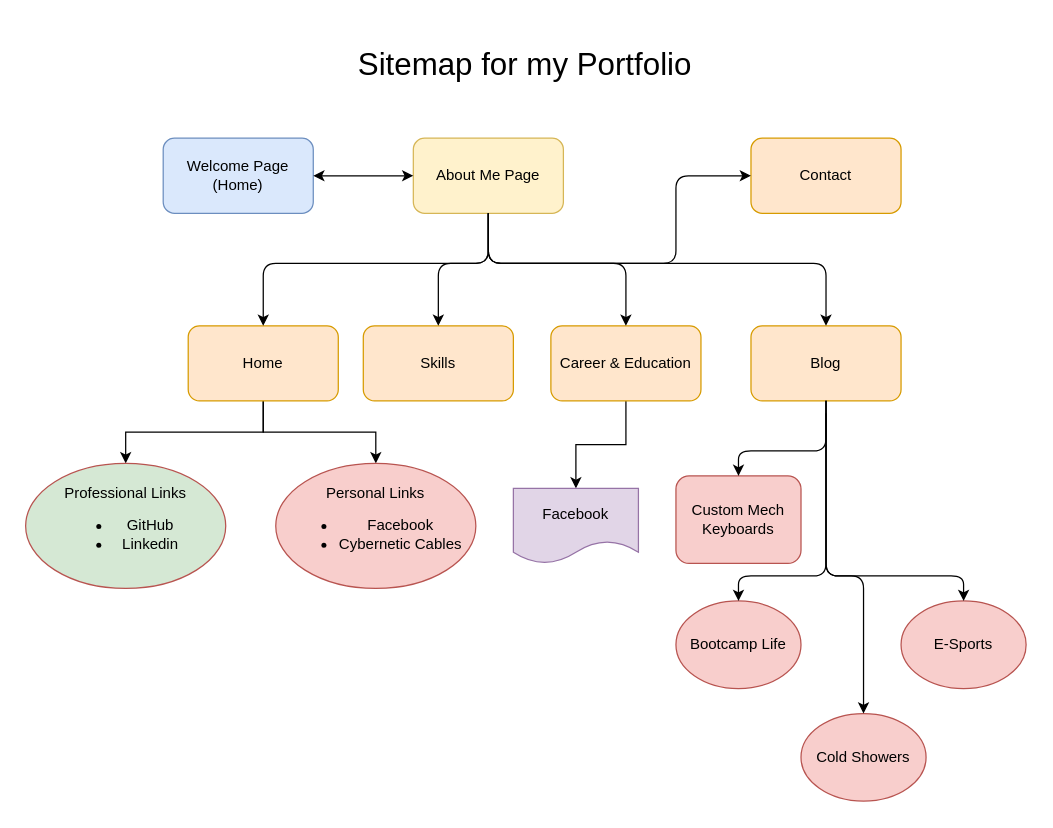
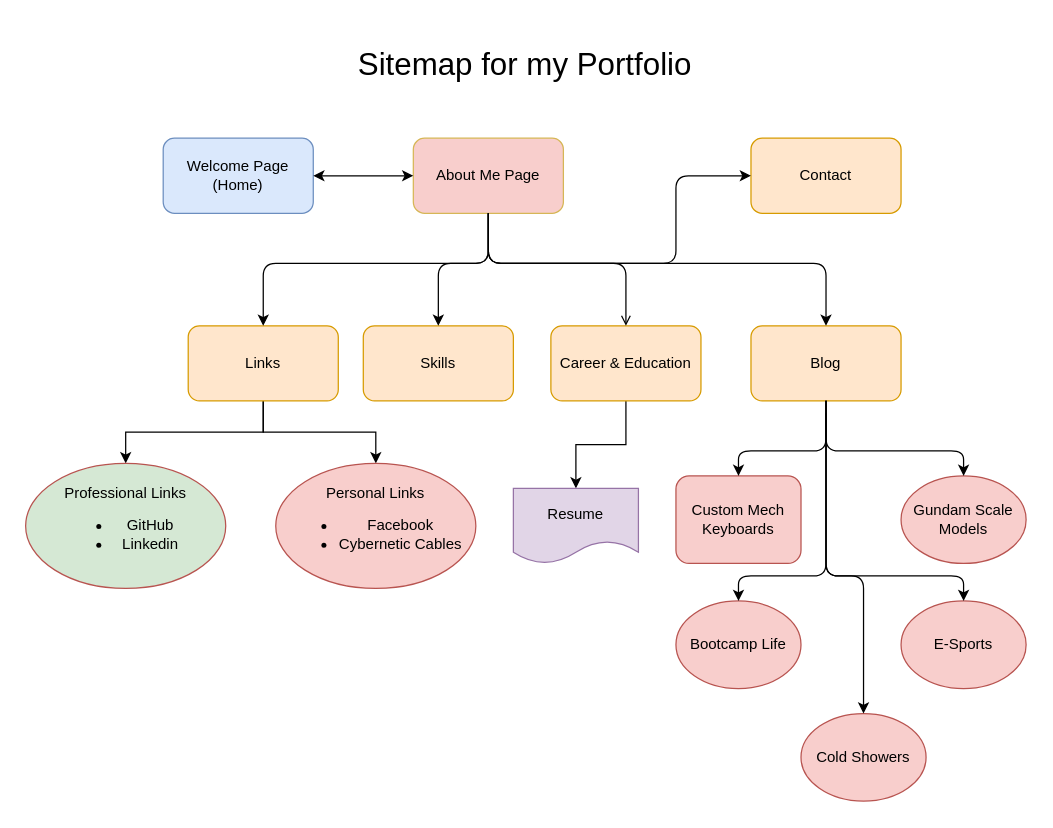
- <mxCell id="3" value="About Me Page" style="rounded=1;whiteSpace=wrap;html=1;fillColor=#fff2cc;strokeColor=#d6b656;" parent="1" vertex="1"><mxGeometry x="330" y="110" width="120" height="60" as="geometry" /></mxCell>
+ <mxCell id="3" value="About Me Page" style="rounded=1;whiteSpace=wrap;html=1;fillColor=#f8cecc;strokeColor=#d6b656;" parent="1" vertex="1"><mxGeometry x="330" y="110" width="120" height="60" as="geometry" /></mxCell>
- <mxCell id="14" value="" style="endArrow=classic;html=1;entryX=0.5;entryY=0;entryDx=0;entryDy=0;exitX=0.5;exitY=1;exitDx=0;exitDy=0;" parent="1" source="3" target="13" edge="1"><mxGeometry width="50" height="50" relative="1" as="geometry"><mxPoint x="400" y="360" as="sourcePoint" /><mxPoint x="450" y="310" as="targetPoint" /><Array as="points"><mxPoint x="390" y="210" /><mxPoint x="500" y="210" /></Array></mxGeometry></mxCell>
+ <mxCell id="14" value="" style="endArrow=open;html=1;entryX=0.5;entryY=0;entryDx=0;entryDy=0;exitX=0.5;exitY=1;exitDx=0;exitDy=0;" parent="1" source="3" target="13" edge="1"><mxGeometry width="50" height="50" relative="1" as="geometry"><mxPoint x="400" y="360" as="sourcePoint" /><mxPoint x="450" y="310" as="targetPoint" /><Array as="points"><mxPoint x="390" y="210" /><mxPoint x="500" y="210" /></Array></mxGeometry></mxCell>
- <mxCell id="6" value="Home" style="rounded=1;whiteSpace=wrap;html=1;fillColor=#ffe6cc;strokeColor=#d79b00;" parent="1" vertex="1"><mxGeometry x="150" y="260" width="120" height="60" as="geometry" /></mxCell>
+ <mxCell id="6" value="Links" style="rounded=1;whiteSpace=wrap;html=1;fillColor=#ffe6cc;strokeColor=#d79b00;" parent="1" vertex="1"><mxGeometry x="150" y="260" width="120" height="60" as="geometry" /></mxCell>
+ <mxCell id="25" value="" style="endArrow=classic;html=1;entryX=0.5;entryY=0;entryDx=0;entryDy=0;exitX=0.5;exitY=1;exitDx=0;exitDy=0;" parent="1" source="16" target="20" edge="1"><mxGeometry width="50" height="50" relative="1" as="geometry"><mxPoint x="490" y="460" as="sourcePoint" /><mxPoint x="540" y="410" as="targetPoint" /><Array as="points"><mxPoint x="660" y="360" /><mxPoint x="770" y="360" /></Array></mxGeometry></mxCell>
- <mxCell id="15" value="Facebook" style="shape=document;whiteSpace=wrap;html=1;boundedLbl=1;fillColor=#e1d5e7;strokeColor=#9673a6;" parent="1" vertex="1"><mxGeometry x="410" y="390" width="100" height="60" as="geometry" /></mxCell>
+ <mxCell id="15" value="Resume" style="shape=document;whiteSpace=wrap;html=1;boundedLbl=1;fillColor=#e1d5e7;strokeColor=#9673a6;" parent="1" vertex="1"><mxGeometry x="410" y="390" width="100" height="60" as="geometry" /></mxCell>
+ <mxCell id="20" value="Gundam Scale Models" style="ellipse;whiteSpace=wrap;html=1;fillColor=#f8cecc;strokeColor=#b85450;" parent="1" vertex="1"><mxGeometry x="720" y="380" width="100" height="70" as="geometry" /></mxCell>
